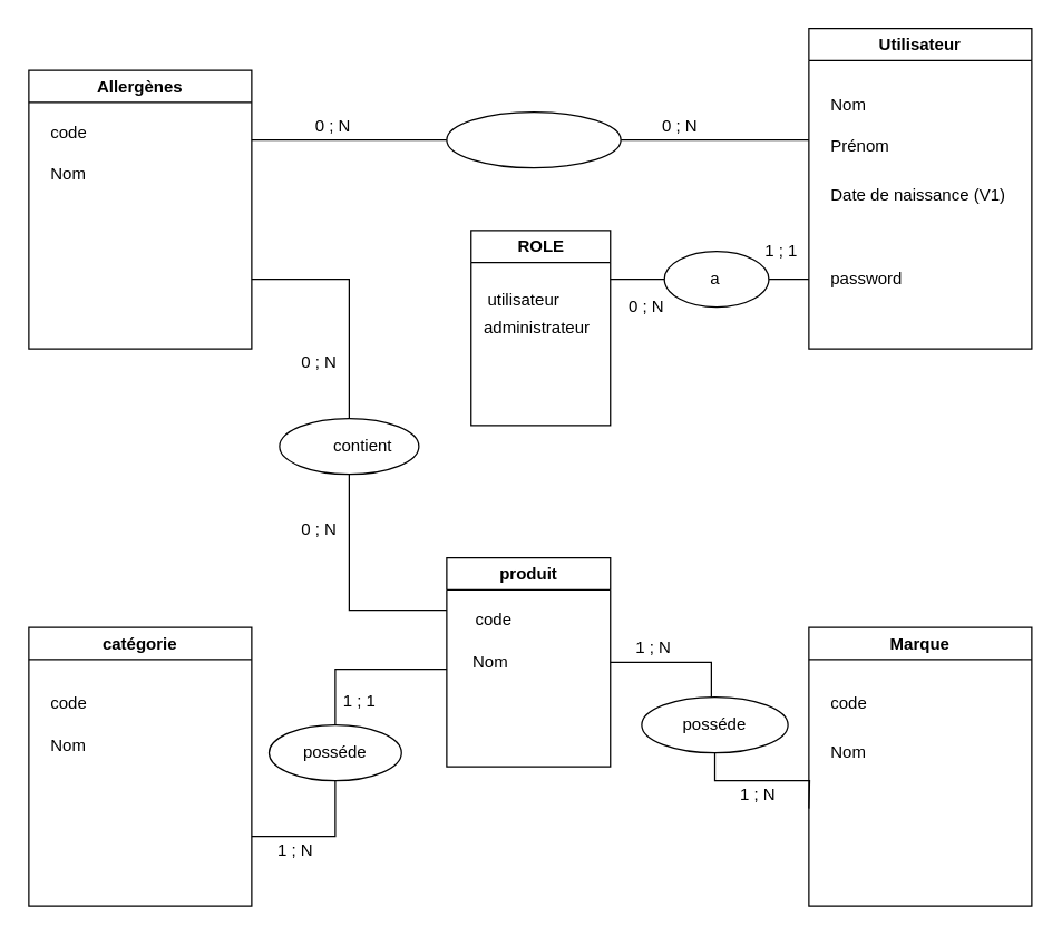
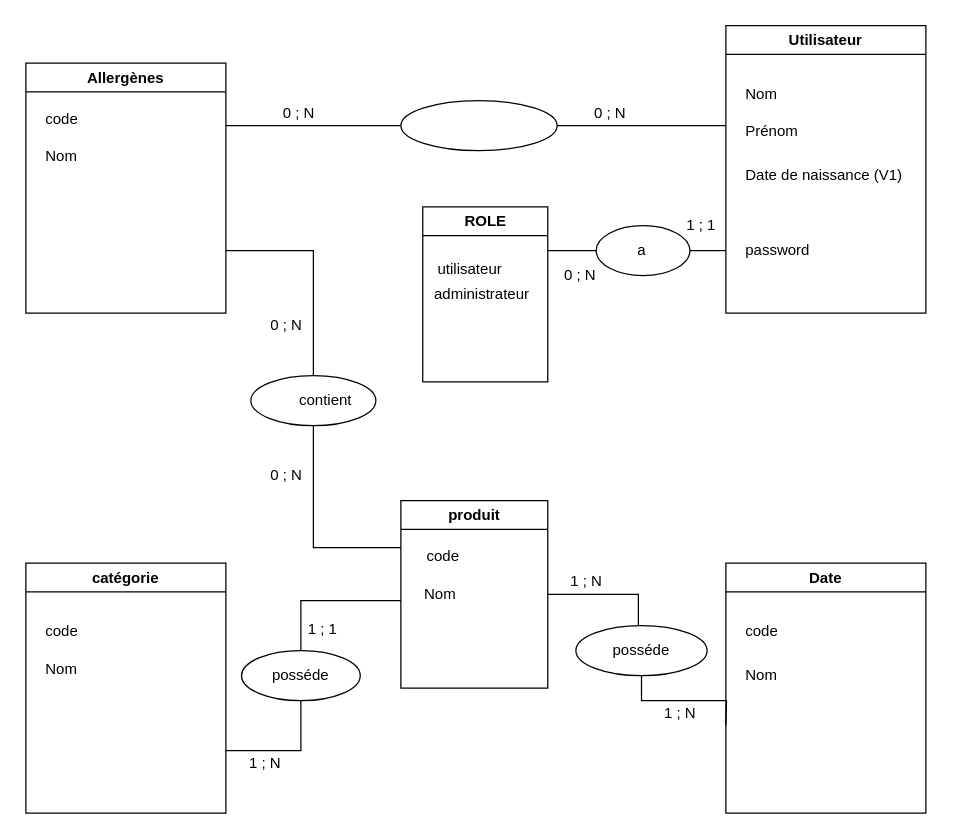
- <mxCell id="14" value="Marque" style="swimlane;whiteSpace=wrap;html=1;" parent="1" vertex="1"><mxGeometry x="580" y="450" width="160" height="200" as="geometry" /></mxCell>
+ <mxCell id="14" value="Date" style="swimlane;whiteSpace=wrap;html=1;" parent="1" vertex="1"><mxGeometry x="580" y="450" width="160" height="200" as="geometry" /></mxCell>
